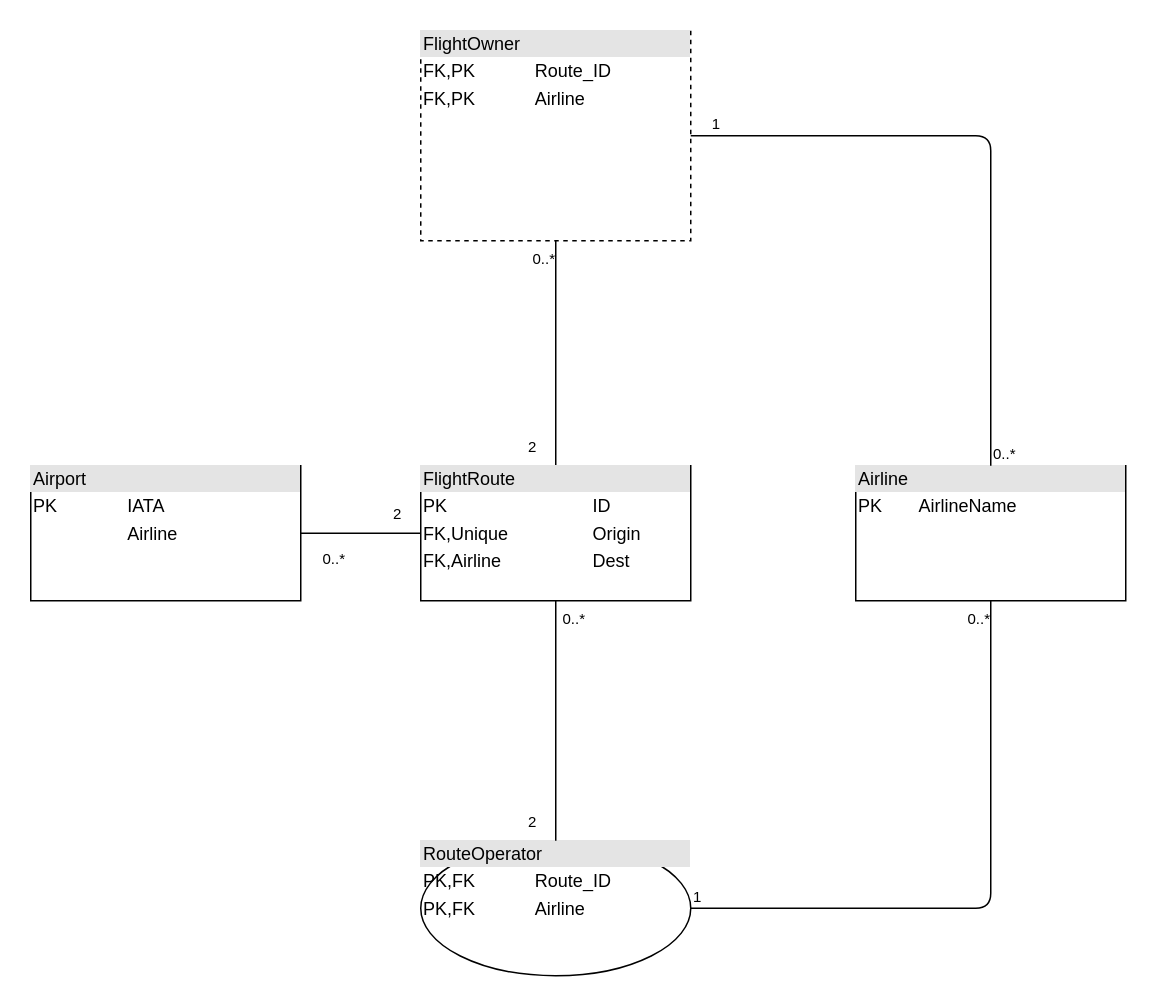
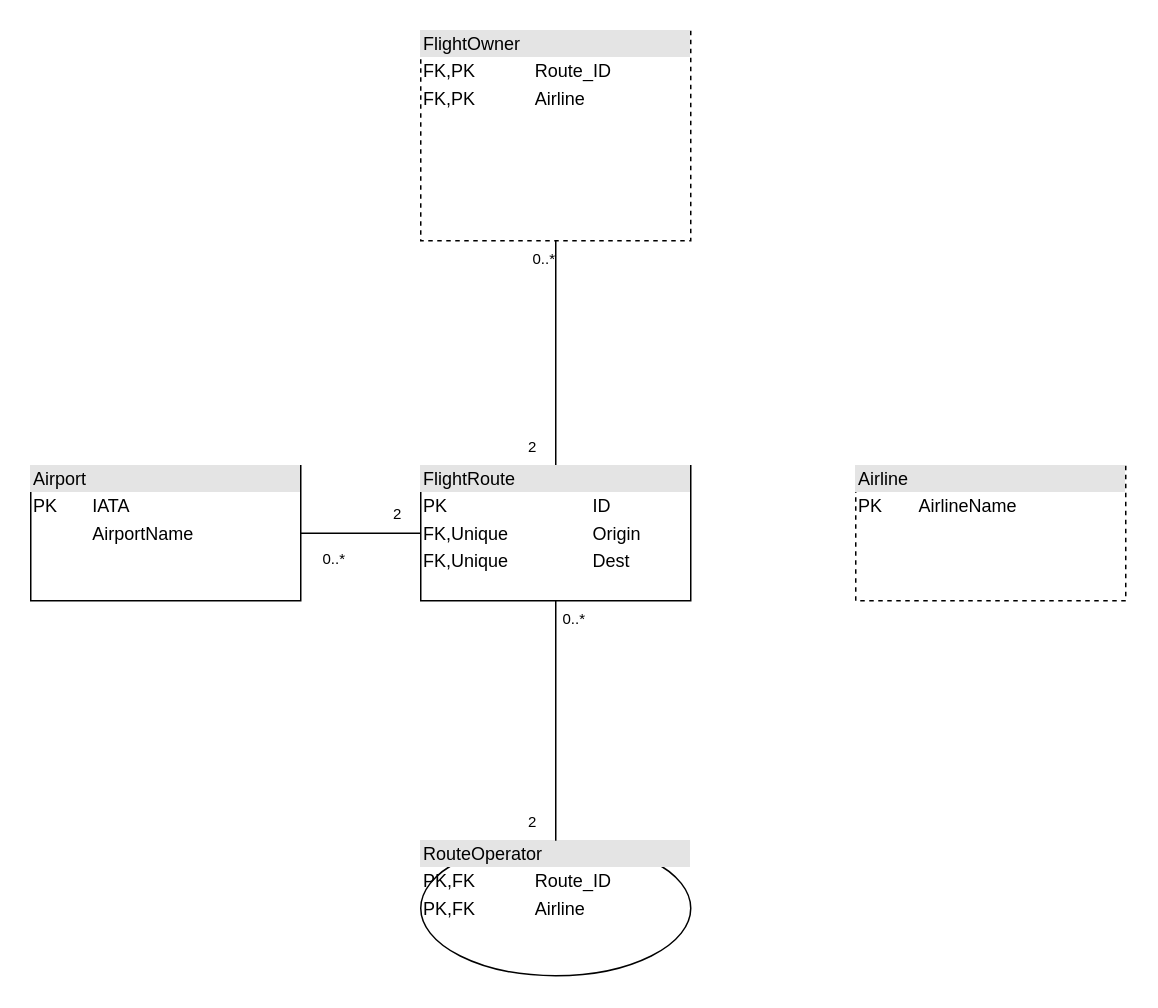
- <mxCell id="5" value="" style="endArrow=none;html=1;edgeStyle=orthogonalEdgeStyle;entryX=0.5;entryY=0;entryDx=0;entryDy=0;exitX=1;exitY=0.5;exitDx=0;exitDy=0;" parent="1" source="4" target="3" edge="1"><mxGeometry relative="1" as="geometry"><mxPoint x="510" y="390" as="sourcePoint" /><mxPoint x="530" y="530" as="targetPoint" /></mxGeometry></mxCell>
- <mxCell id="6" value="0..*" style="resizable=0;html=1;align=left;verticalAlign=bottom;labelBackgroundColor=#ffffff;fontSize=10;" parent="5" connectable="0" vertex="1"><mxGeometry x="-1" relative="1" as="geometry"><mxPoint x="200" y="220" as="offset" /></mxGeometry></mxCell>
- <mxCell id="7" value="1" style="resizable=0;html=1;align=right;verticalAlign=bottom;labelBackgroundColor=#ffffff;fontSize=10;" parent="5" connectable="0" vertex="1"><mxGeometry x="1" relative="1" as="geometry"><mxPoint x="-180" y="-220" as="offset" /></mxGeometry></mxCell>
- <mxCell id="2" value="&lt;div style=&quot;box-sizing: border-box ; width: 100% ; background: #e4e4e4 ; padding: 2px&quot;&gt;Airport&lt;/div&gt;&lt;table style=&quot;width: 100% ; font-size: 1em&quot; cellpadding=&quot;2&quot; cellspacing=&quot;0&quot;&gt;&lt;tbody&gt;&lt;tr&gt;&lt;td&gt;PK&lt;/td&gt;&lt;td&gt;IATA&lt;/td&gt;&lt;/tr&gt;&lt;tr&gt;&lt;td&gt;&lt;/td&gt;&lt;td&gt;Airline&lt;/td&gt;&lt;/tr&gt;&lt;/tbody&gt;&lt;/table&gt;" style="verticalAlign=top;align=left;overflow=fill;html=1;" parent="1" vertex="1"><mxGeometry x="20" y="310" width="180" height="90" as="geometry" /></mxCell>
+ <mxCell id="2" value="&lt;div style=&quot;box-sizing: border-box ; width: 100% ; background: #e4e4e4 ; padding: 2px&quot;&gt;Airport&lt;/div&gt;&lt;table style=&quot;width: 100% ; font-size: 1em&quot; cellpadding=&quot;2&quot; cellspacing=&quot;0&quot;&gt;&lt;tbody&gt;&lt;tr&gt;&lt;td&gt;PK&lt;/td&gt;&lt;td&gt;IATA&lt;/td&gt;&lt;/tr&gt;&lt;tr&gt;&lt;td&gt;&lt;/td&gt;&lt;td&gt;AirportName&lt;/td&gt;&lt;/tr&gt;&lt;/tbody&gt;&lt;/table&gt;" style="verticalAlign=top;align=left;overflow=fill;html=1;" parent="1" vertex="1"><mxGeometry x="20" y="310" width="180" height="90" as="geometry" /></mxCell>
- <mxCell id="18" value="&lt;div style=&quot;box-sizing: border-box ; width: 100% ; background: #e4e4e4 ; padding: 2px&quot;&gt;FlightRoute&lt;/div&gt;&lt;table style=&quot;width: 100% ; font-size: 1em&quot; cellpadding=&quot;2&quot; cellspacing=&quot;0&quot;&gt;&lt;tbody&gt;&lt;tr&gt;&lt;td&gt;PK&lt;/td&gt;&lt;td&gt;ID&lt;/td&gt;&lt;/tr&gt;&lt;tr&gt;&lt;td&gt;FK,Unique&lt;/td&gt;&lt;td&gt;Origin&lt;br&gt;&lt;/td&gt;&lt;/tr&gt;&lt;tr&gt;&lt;td&gt;FK,Airline&lt;/td&gt;&lt;td&gt;Dest&lt;br&gt;&lt;/td&gt;&lt;/tr&gt;&lt;/tbody&gt;&lt;/table&gt;" style="verticalAlign=top;align=left;overflow=fill;html=1;" vertex="1" parent="1"><mxGeometry x="280" y="310" width="180" height="90" as="geometry" /></mxCell>
+ <mxCell id="18" value="&lt;div style=&quot;box-sizing: border-box ; width: 100% ; background: #e4e4e4 ; padding: 2px&quot;&gt;FlightRoute&lt;/div&gt;&lt;table style=&quot;width: 100% ; font-size: 1em&quot; cellpadding=&quot;2&quot; cellspacing=&quot;0&quot;&gt;&lt;tbody&gt;&lt;tr&gt;&lt;td&gt;PK&lt;/td&gt;&lt;td&gt;ID&lt;/td&gt;&lt;/tr&gt;&lt;tr&gt;&lt;td&gt;FK,Unique&lt;/td&gt;&lt;td&gt;Origin&lt;br&gt;&lt;/td&gt;&lt;/tr&gt;&lt;tr&gt;&lt;td&gt;FK,Unique&lt;/td&gt;&lt;td&gt;Dest&lt;br&gt;&lt;/td&gt;&lt;/tr&gt;&lt;/tbody&gt;&lt;/table&gt;" style="verticalAlign=top;align=left;overflow=fill;html=1;" vertex="1" parent="1"><mxGeometry x="280" y="310" width="180" height="90" as="geometry" /></mxCell>
- <mxCell id="3" value="&lt;div style=&quot;box-sizing: border-box ; width: 100% ; background: #e4e4e4 ; padding: 2px&quot;&gt;Airline&lt;/div&gt;&lt;table style=&quot;width: 100% ; font-size: 1em&quot; cellpadding=&quot;2&quot; cellspacing=&quot;0&quot;&gt;&lt;tbody&gt;&lt;tr&gt;&lt;td&gt;PK&lt;/td&gt;&lt;td&gt;AirlineName&lt;/td&gt;&lt;/tr&gt;&lt;/tbody&gt;&lt;/table&gt;" style="verticalAlign=top;align=left;overflow=fill;html=1;" parent="1" vertex="1"><mxGeometry x="570" y="310" width="180" height="90" as="geometry" /></mxCell>
+ <mxCell id="3" value="&lt;div style=&quot;box-sizing: border-box ; width: 100% ; background: #e4e4e4 ; padding: 2px&quot;&gt;Airline&lt;/div&gt;&lt;table style=&quot;width: 100% ; font-size: 1em&quot; cellpadding=&quot;2&quot; cellspacing=&quot;0&quot;&gt;&lt;tbody&gt;&lt;tr&gt;&lt;td&gt;PK&lt;/td&gt;&lt;td&gt;AirlineName&lt;/td&gt;&lt;/tr&gt;&lt;/tbody&gt;&lt;/table&gt;" style="verticalAlign=top;align=left;overflow=fill;html=1;dashed=1;" parent="1" vertex="1"><mxGeometry x="570" y="310" width="180" height="90" as="geometry" /></mxCell>
- <mxCell id="12" value="" style="endArrow=none;html=1;edgeStyle=orthogonalEdgeStyle;exitX=1;exitY=0.5;exitDx=0;exitDy=0;entryX=0.5;entryY=1;entryDx=0;entryDy=0;" edge="1" parent="1" source="8" target="3"><mxGeometry relative="1" as="geometry"><mxPoint x="390" y="430" as="sourcePoint" /><mxPoint x="390" y="300" as="targetPoint" /></mxGeometry></mxCell>
- <mxCell id="13" value="1" style="resizable=0;html=1;align=left;verticalAlign=bottom;labelBackgroundColor=#ffffff;fontSize=10;" connectable="0" vertex="1" parent="12"><mxGeometry x="-1" relative="1" as="geometry" /></mxCell>
- <mxCell id="14" value="0..*" style="resizable=0;html=1;align=right;verticalAlign=bottom;labelBackgroundColor=#ffffff;fontSize=10;" connectable="0" vertex="1" parent="12"><mxGeometry x="1" relative="1" as="geometry"><mxPoint y="20" as="offset" /></mxGeometry></mxCell>
